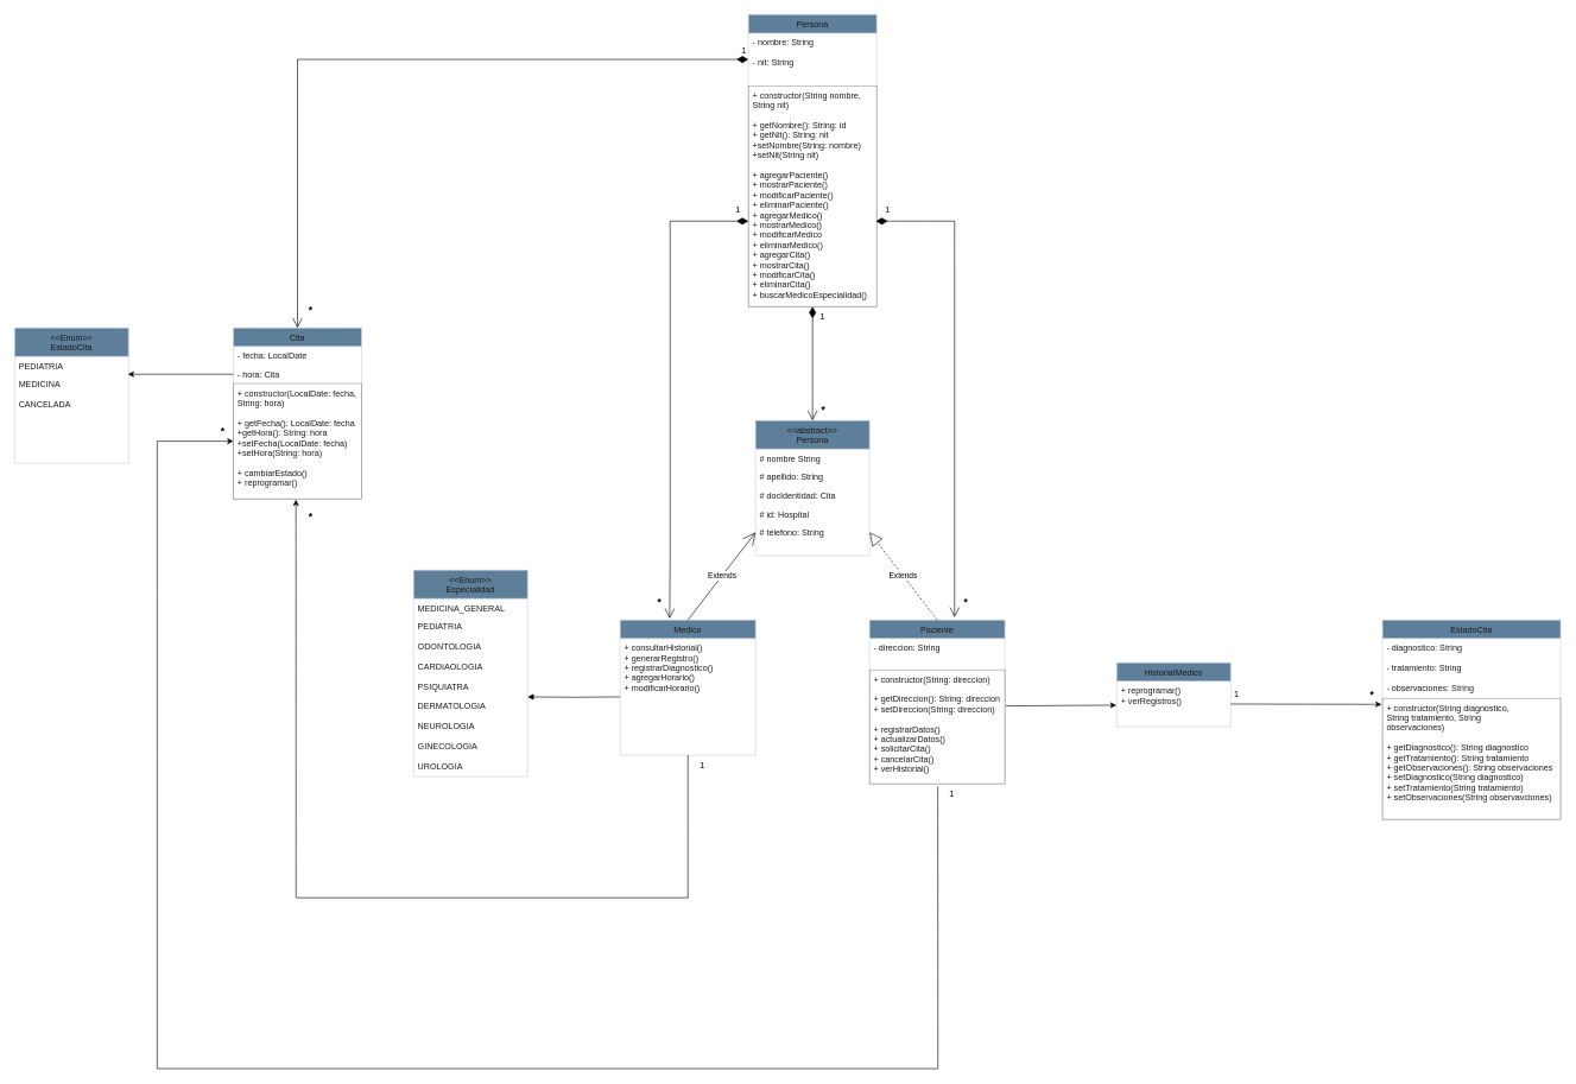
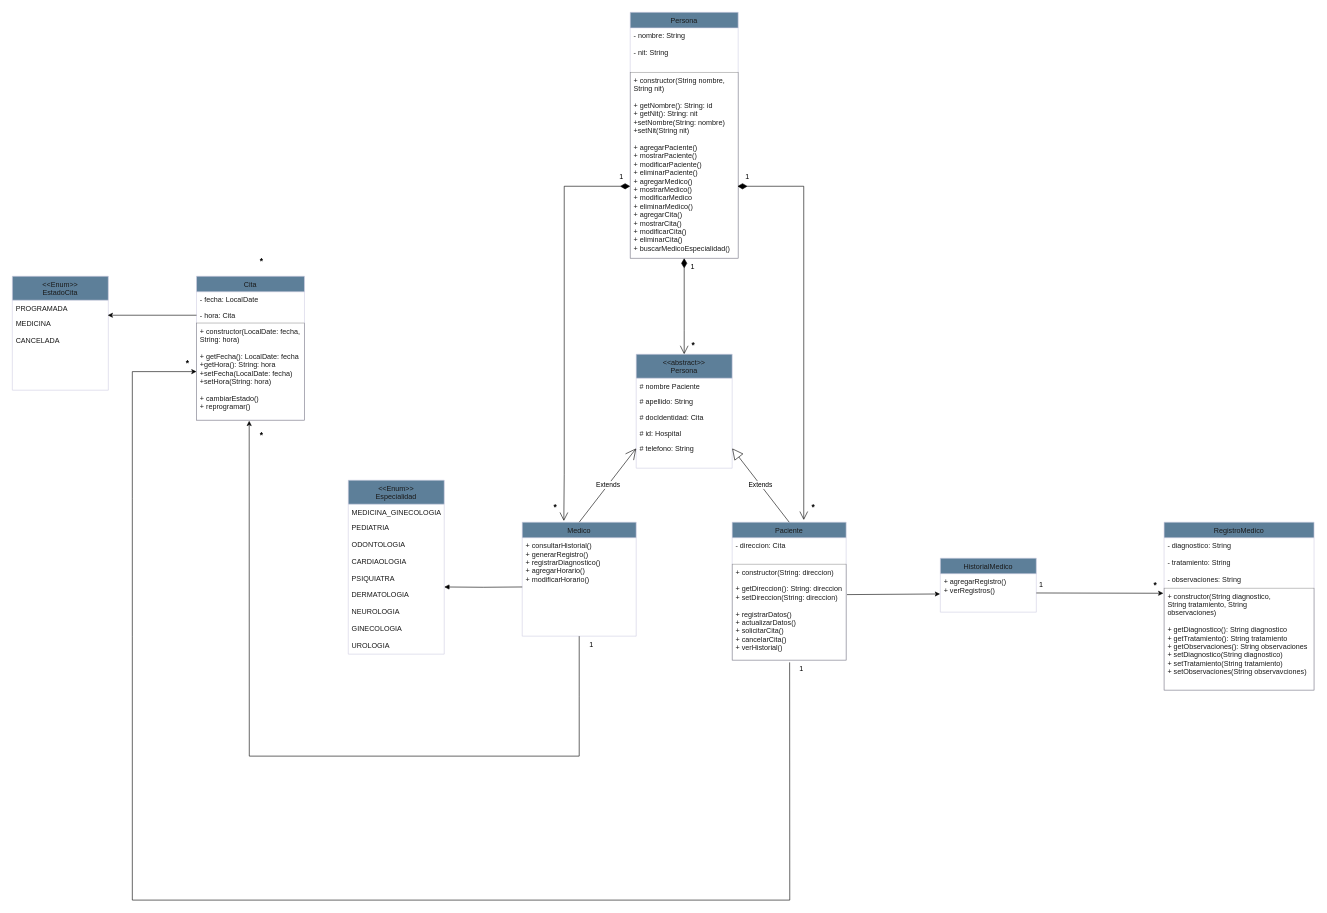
- <mxCell id="36" value="&amp;nbsp; &amp;nbsp;1" style="endArrow=open;html=1;endSize=12;startArrow=diamondThin;startSize=14;startFill=1;edgeStyle=orthogonalEdgeStyle;align=left;verticalAlign=bottom;rounded=0;entryX=0.5;entryY=0;entryDx=0;entryDy=0;exitX=0;exitY=0.5;exitDx=0;exitDy=0;" parent="1" source="18" target="5" edge="1"><mxGeometry x="-0.96" y="-3" relative="1" as="geometry"><mxPoint x="1040" y="83" as="sourcePoint" /><mxPoint x="1499.41" y="510" as="targetPoint" /><Array as="points"><mxPoint x="417" y="83" /></Array><mxPoint as="offset" /></mxGeometry></mxCell>
- <mxCell id="23" value="PEDIATRIA" style="text;align=left;verticalAlign=top;spacingLeft=4;spacingRight=4;overflow=hidden;rotatable=0;points=[[0,0.5],[1,0.5]];portConstraint=eastwest;labelBackgroundColor=none;fontColor=#1A1A1A;" parent="22" vertex="1"><mxGeometry y="40" width="160" height="26" as="geometry" /></mxCell>
+ <mxCell id="23" value="PROGRAMADA" style="text;align=left;verticalAlign=top;spacingLeft=4;spacingRight=4;overflow=hidden;rotatable=0;points=[[0,0.5],[1,0.5]];portConstraint=eastwest;labelBackgroundColor=none;fontColor=#1A1A1A;" parent="22" vertex="1"><mxGeometry y="40" width="160" height="26" as="geometry" /></mxCell>
- <mxCell id="12" value="# nombre String" style="text;align=left;verticalAlign=top;spacingLeft=4;spacingRight=4;overflow=hidden;rotatable=0;points=[[0,0.5],[1,0.5]];portConstraint=eastwest;rounded=0;shadow=0;html=0;labelBackgroundColor=none;fontColor=#1A1A1A;" parent="11" vertex="1"><mxGeometry y="40" width="160" height="26" as="geometry" /></mxCell>
+ <mxCell id="12" value="# nombre Paciente" style="text;align=left;verticalAlign=top;spacingLeft=4;spacingRight=4;overflow=hidden;rotatable=0;points=[[0,0.5],[1,0.5]];portConstraint=eastwest;rounded=0;shadow=0;html=0;labelBackgroundColor=none;fontColor=#1A1A1A;" parent="11" vertex="1"><mxGeometry y="40" width="160" height="26" as="geometry" /></mxCell>
- <mxCell id="32" value="Extends" style="endArrow=block;endSize=16;endFill=0;html=1;rounded=0;exitX=0.5;exitY=0;exitDx=0;exitDy=0;entryX=1;entryY=0.5;entryDx=0;entryDy=0;dashed=1;" parent="1" source="2" target="16" edge="1"><mxGeometry width="160" relative="1" as="geometry"><mxPoint x="1270" y="880" as="sourcePoint" /><mxPoint x="1350" y="743" as="targetPoint" /></mxGeometry></mxCell>
+ <mxCell id="32" value="Extends" style="endArrow=block;endSize=16;endFill=0;html=1;rounded=0;exitX=0.5;exitY=0;exitDx=0;exitDy=0;entryX=1;entryY=0.5;entryDx=0;entryDy=0;" parent="1" source="2" target="16" edge="1"><mxGeometry width="160" relative="1" as="geometry"><mxPoint x="1270" y="880" as="sourcePoint" /><mxPoint x="1350" y="743" as="targetPoint" /></mxGeometry></mxCell>
- <mxCell id="26" value="MEDICINA_GENERAL" style="text;align=left;verticalAlign=top;spacingLeft=4;spacingRight=4;overflow=hidden;rotatable=0;points=[[0,0.5],[1,0.5]];portConstraint=eastwest;labelBackgroundColor=none;fontColor=#1A1A1A;" parent="25" vertex="1"><mxGeometry y="40" width="160" height="26" as="geometry" /></mxCell>
+ <mxCell id="26" value="MEDICINA_GINECOLOGIA" style="text;align=left;verticalAlign=top;spacingLeft=4;spacingRight=4;overflow=hidden;rotatable=0;points=[[0,0.5],[1,0.5]];portConstraint=eastwest;labelBackgroundColor=none;fontColor=#1A1A1A;" parent="25" vertex="1"><mxGeometry y="40" width="160" height="26" as="geometry" /></mxCell>
- <mxCell id="28" value="EstadoCita" style="swimlane;fontStyle=0;align=center;verticalAlign=top;childLayout=stackLayout;horizontal=1;startSize=26;horizontalStack=0;resizeParent=1;resizeLast=0;collapsible=1;marginBottom=0;rounded=0;shadow=0;strokeWidth=1;labelBackgroundColor=none;fillColor=#5D7F99;strokeColor=#D0CEE2;fontColor=#1A1A1A;" parent="1" vertex="1"><mxGeometry x="1940" y="870" width="250" height="280" as="geometry"><mxRectangle x="550" y="140" width="160" height="26" as="alternateBounds" /></mxGeometry></mxCell>
+ <mxCell id="28" value="RegistroMedico" style="swimlane;fontStyle=0;align=center;verticalAlign=top;childLayout=stackLayout;horizontal=1;startSize=26;horizontalStack=0;resizeParent=1;resizeLast=0;collapsible=1;marginBottom=0;rounded=0;shadow=0;strokeWidth=1;labelBackgroundColor=none;fillColor=#5D7F99;strokeColor=#D0CEE2;fontColor=#1A1A1A;" parent="1" vertex="1"><mxGeometry x="1940" y="870" width="250" height="280" as="geometry"><mxRectangle x="550" y="140" width="160" height="26" as="alternateBounds" /></mxGeometry></mxCell>
- <mxCell id="3" value="- direccion: String" style="text;align=left;verticalAlign=top;spacingLeft=4;spacingRight=4;overflow=hidden;rotatable=0;points=[[0,0.5],[1,0.5]];portConstraint=eastwest;rounded=0;shadow=0;html=0;labelBackgroundColor=none;fontColor=#1A1A1A;" parent="2" vertex="1"><mxGeometry y="26" width="190" height="44" as="geometry" /></mxCell>
+ <mxCell id="3" value="- direccion: Cita" style="text;align=left;verticalAlign=top;spacingLeft=4;spacingRight=4;overflow=hidden;rotatable=0;points=[[0,0.5],[1,0.5]];portConstraint=eastwest;rounded=0;shadow=0;html=0;labelBackgroundColor=none;fontColor=#1A1A1A;" parent="2" vertex="1"><mxGeometry y="26" width="190" height="44" as="geometry" /></mxCell>
- <mxCell id="21" value="+ reprogramar()&#10;+ verRegistros()" style="text;align=left;verticalAlign=top;spacingLeft=4;spacingRight=4;overflow=hidden;rotatable=0;points=[[0,0.5],[1,0.5]];portConstraint=eastwest;rounded=0;shadow=0;html=0;labelBackgroundColor=none;fontColor=#1A1A1A;" parent="20" vertex="1"><mxGeometry y="26" width="160" height="64" as="geometry" /></mxCell>
+ <mxCell id="21" value="+ agregarRegistro()&#10;+ verRegistros()" style="text;align=left;verticalAlign=top;spacingLeft=4;spacingRight=4;overflow=hidden;rotatable=0;points=[[0,0.5],[1,0.5]];portConstraint=eastwest;rounded=0;shadow=0;html=0;labelBackgroundColor=none;fontColor=#1A1A1A;" parent="20" vertex="1"><mxGeometry y="26" width="160" height="64" as="geometry" /></mxCell>
